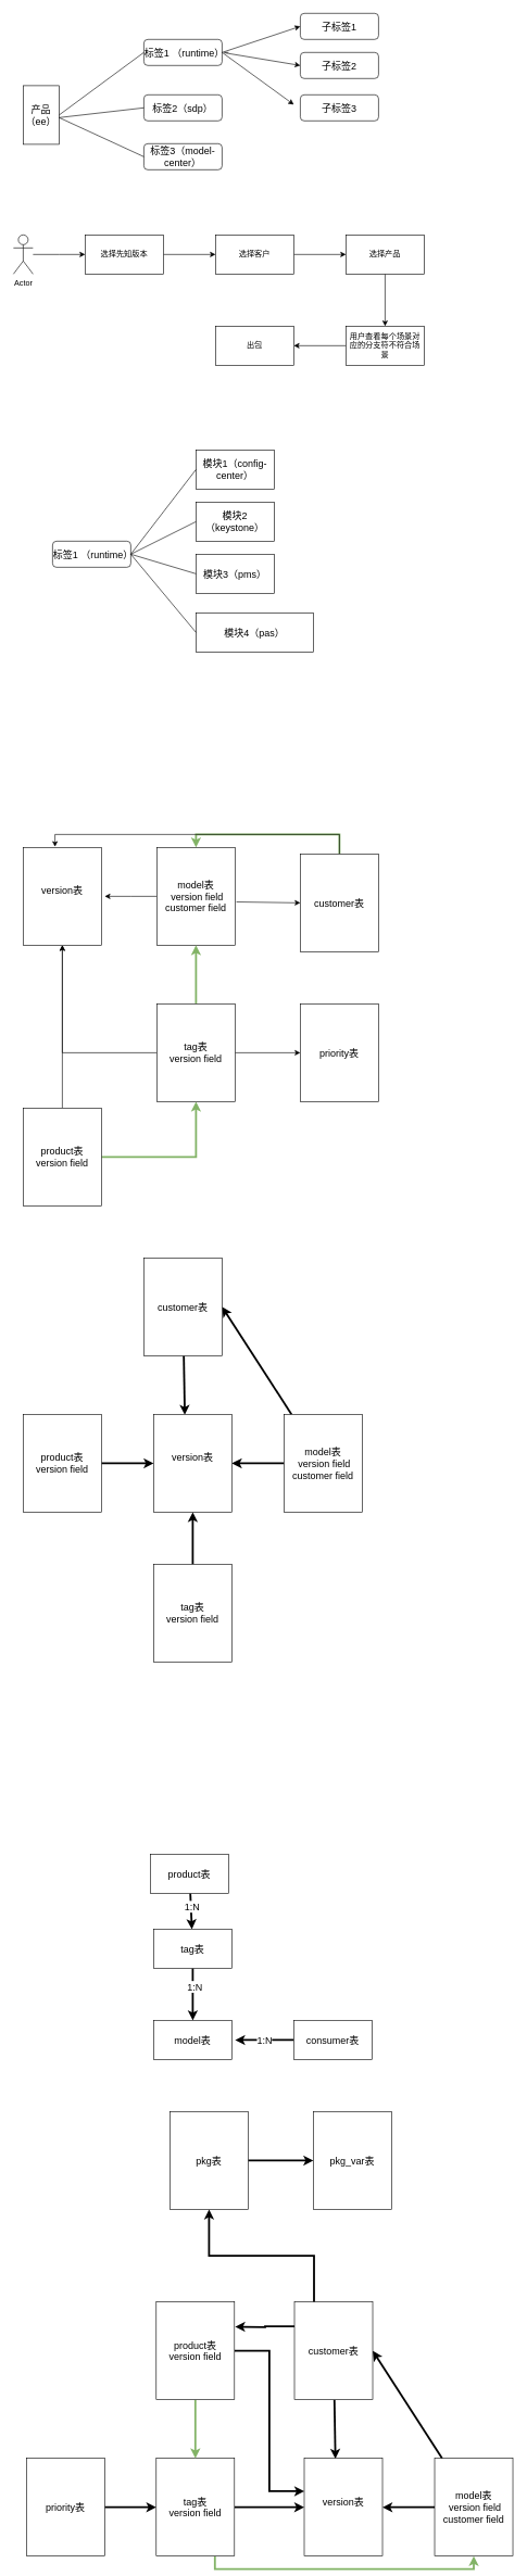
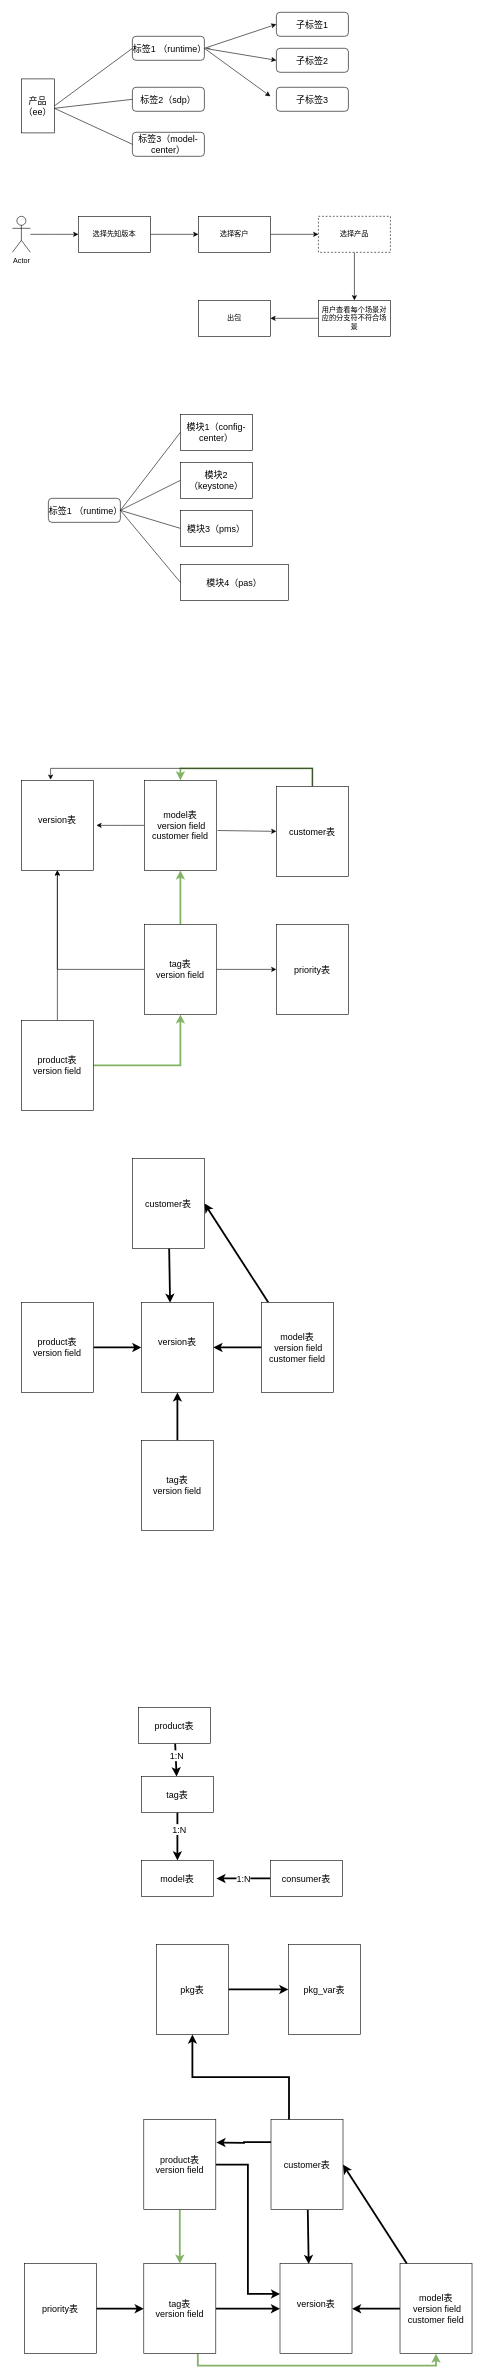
- <mxCell id="9" value="选择产品" style="rounded=0;whiteSpace=wrap;html=1;" parent="1" vertex="1"><mxGeometry x="530" y="360" width="120" height="60" as="geometry" /></mxCell>
+ <mxCell id="9" value="选择产品" style="rounded=0;whiteSpace=wrap;html=1;dashed=1;" parent="1" vertex="1"><mxGeometry x="530" y="360" width="120" height="60" as="geometry" /></mxCell>
